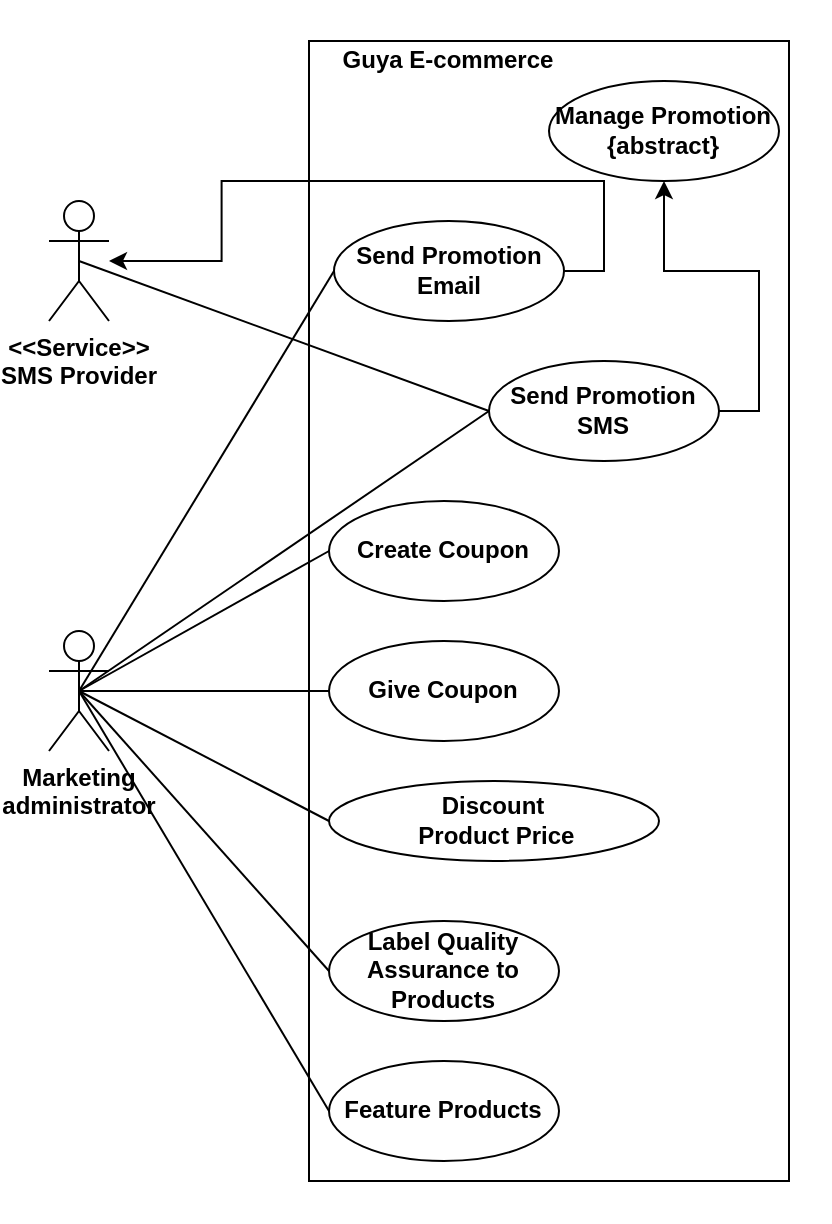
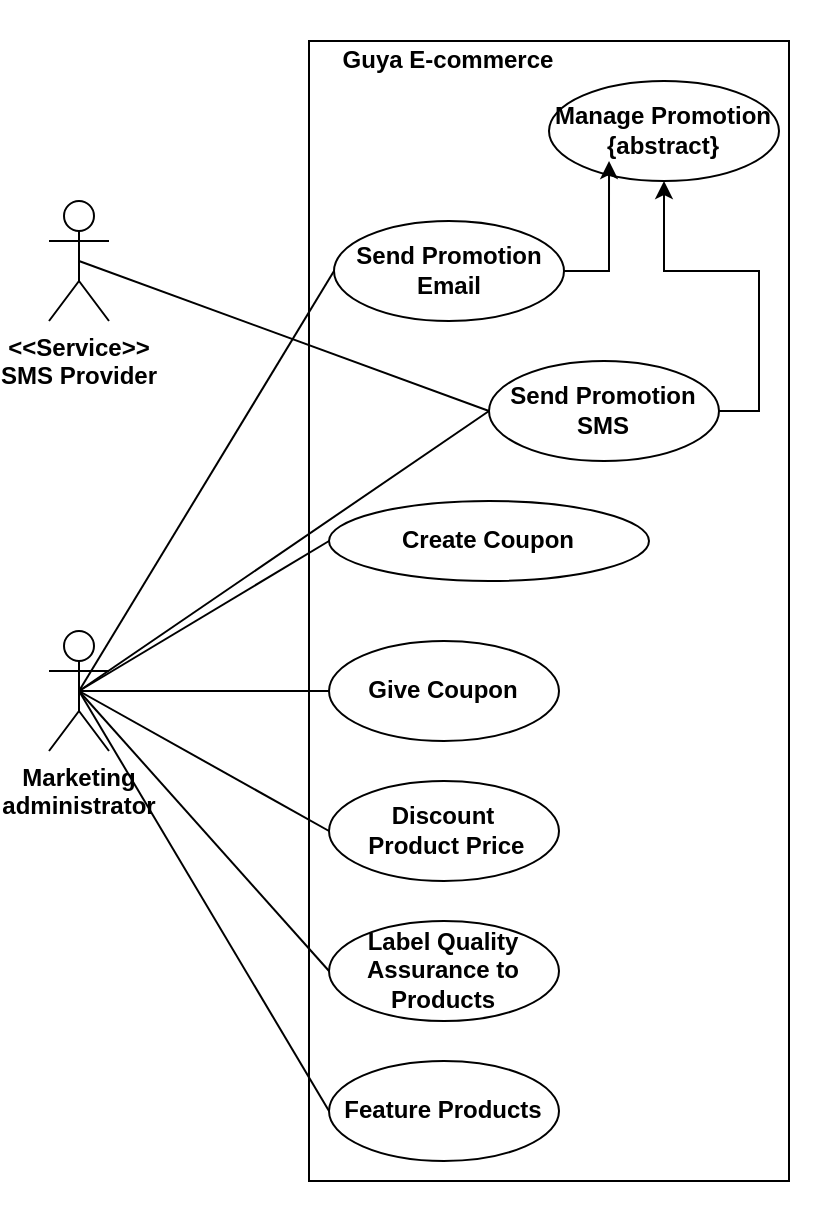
- <mxCell id="6" style="edgeStyle=orthogonalEdgeStyle;rounded=0;orthogonalLoop=1;jettySize=auto;html=1;exitX=1;exitY=0.5;exitDx=0;exitDy=0;" edge="1" parent="1" source="7" target="17"><mxGeometry relative="1" as="geometry" /></mxCell>
+ <mxCell id="6" style="edgeStyle=orthogonalEdgeStyle;rounded=0;orthogonalLoop=1;jettySize=auto;html=1;exitX=1;exitY=0.5;exitDx=0;exitDy=0;entryX=0.261;entryY=0.8;entryDx=0;entryDy=0;entryPerimeter=0;" edge="1" parent="1" source="7" target="5"><mxGeometry relative="1" as="geometry" /></mxCell>
- <mxCell id="10" value="Create Coupon" style="ellipse;whiteSpace=wrap;html=1;fontStyle=1;align=center;horizontal=1;labelBackgroundColor=none;labelBorderColor=none;shadow=0;" vertex="1" parent="1"><mxGeometry x="160" y="250" width="115" height="50" as="geometry" /></mxCell>
+ <mxCell id="10" value="Create Coupon" style="ellipse;whiteSpace=wrap;html=1;fontStyle=1;align=center;horizontal=1;labelBackgroundColor=none;labelBorderColor=none;shadow=0;" vertex="1" parent="1"><mxGeometry x="160" y="250" width="160" height="40" as="geometry" /></mxCell>
- <mxCell id="12" value="Discount&lt;br&gt;&amp;nbsp;Product Price" style="ellipse;whiteSpace=wrap;html=1;fontStyle=1;align=center;horizontal=1;labelBackgroundColor=none;labelBorderColor=none;shadow=0;" vertex="1" parent="1"><mxGeometry x="160" y="390" width="165" height="40" as="geometry" /></mxCell>
+ <mxCell id="12" value="Discount&lt;br&gt;&amp;nbsp;Product Price" style="ellipse;whiteSpace=wrap;html=1;fontStyle=1;align=center;horizontal=1;labelBackgroundColor=none;labelBorderColor=none;shadow=0;" vertex="1" parent="1"><mxGeometry x="160" y="390" width="115" height="50" as="geometry" /></mxCell>
